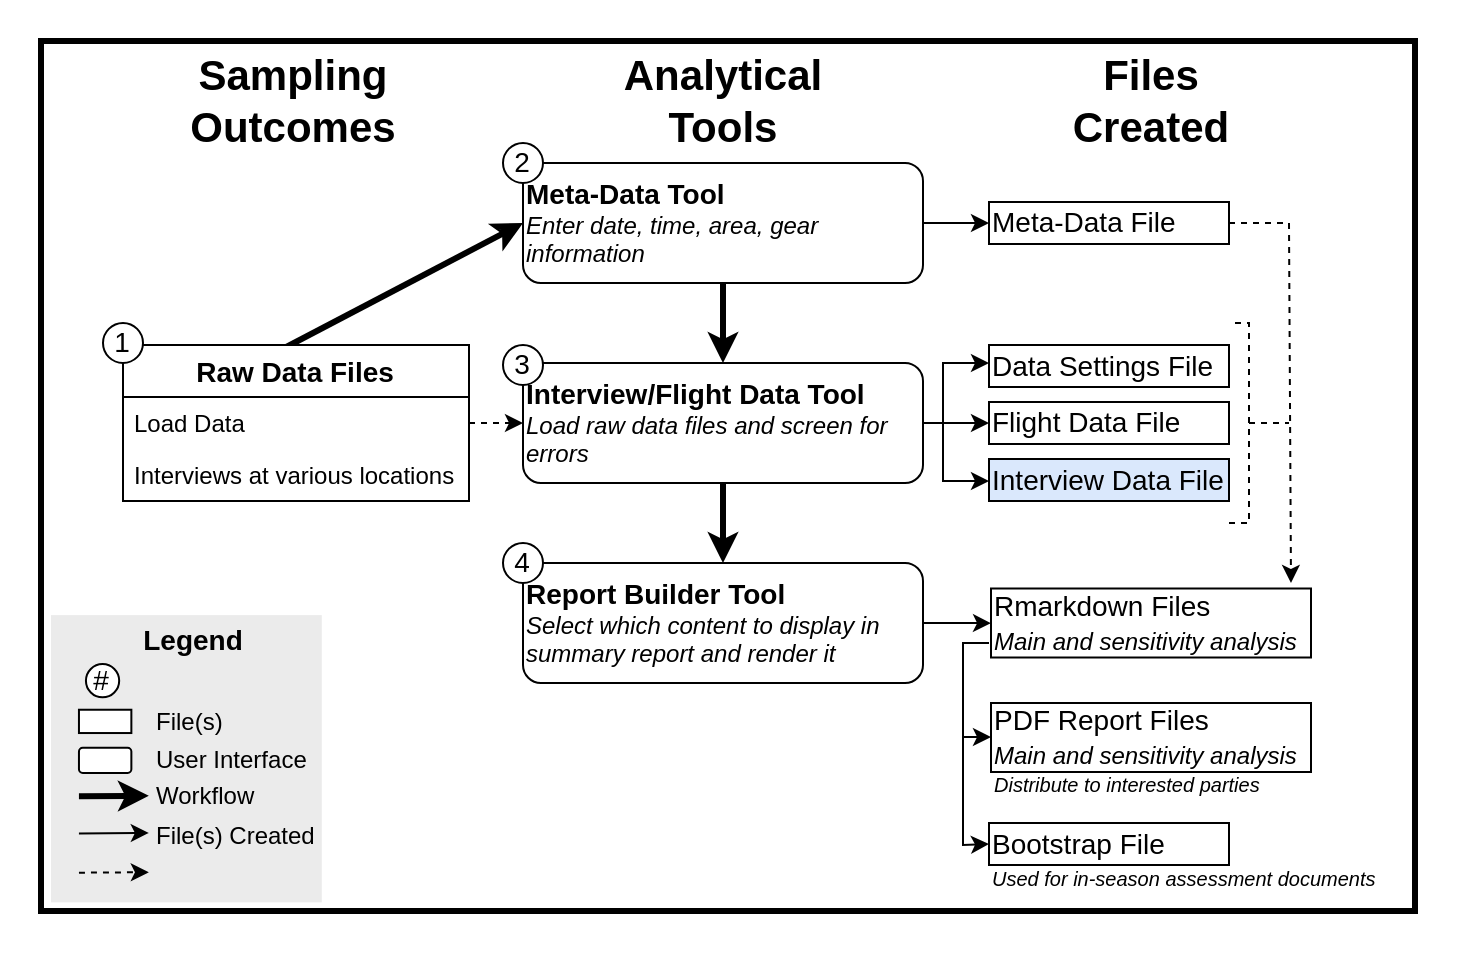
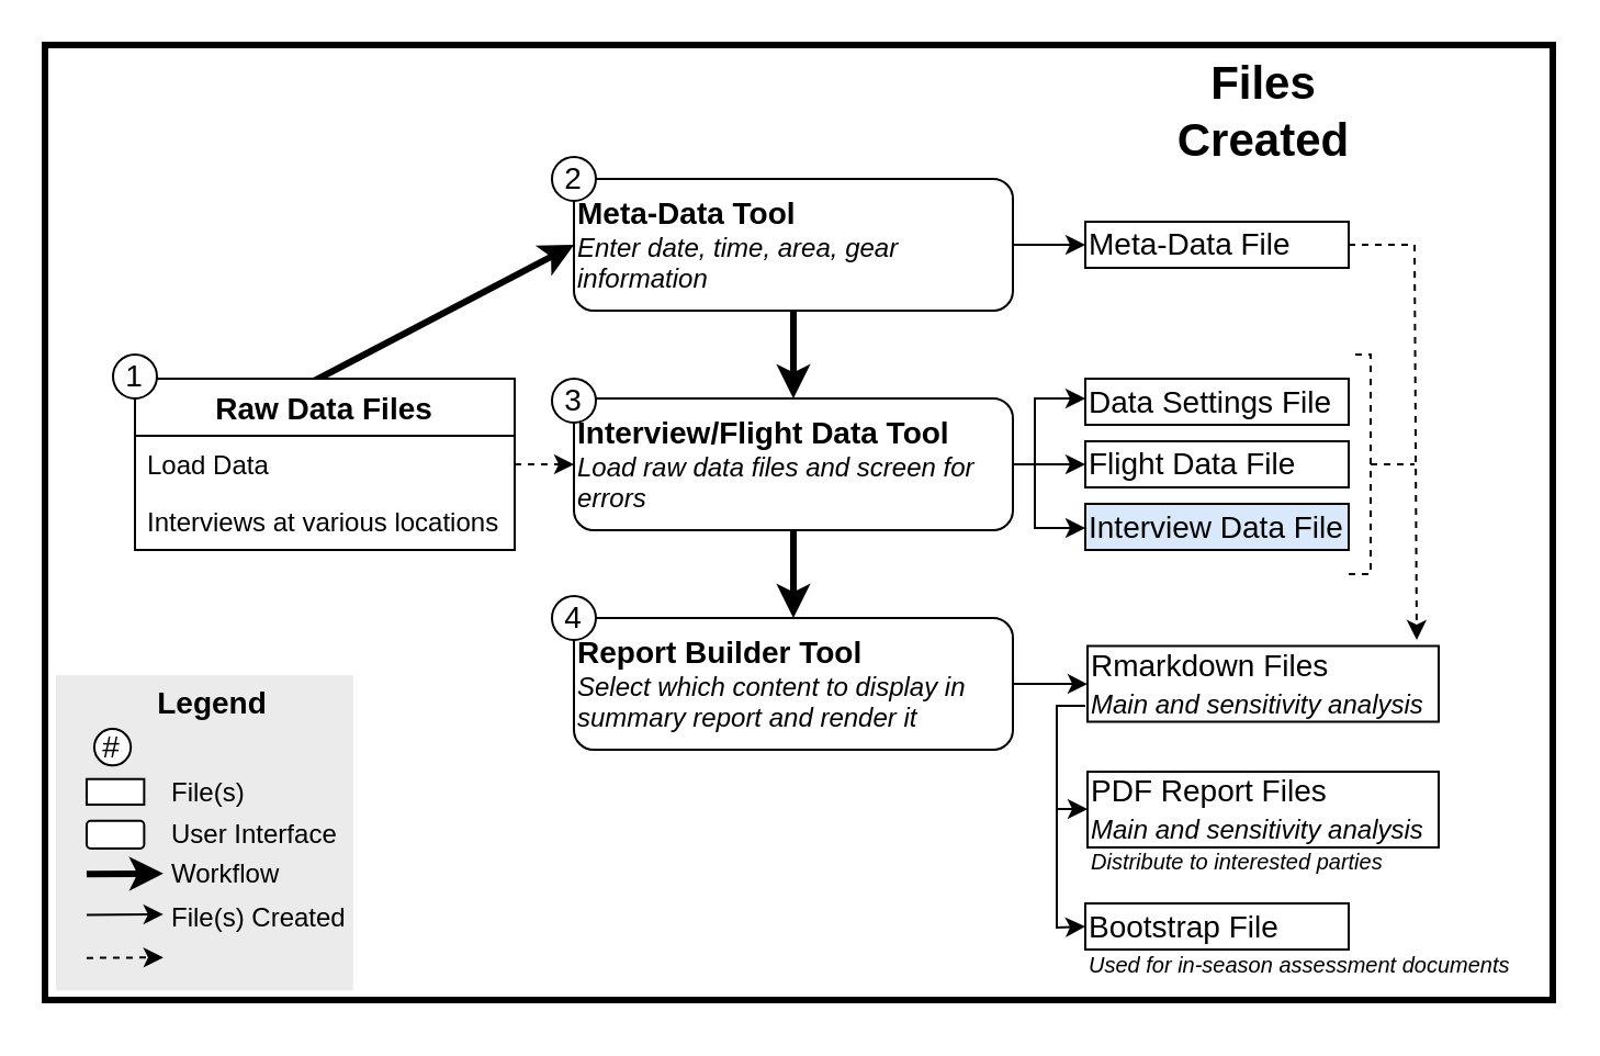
- <mxCell id="45" value="&lt;font style=&quot;font-size: 21px;&quot;&gt;Sampling Outcomes&lt;/font&gt;" style="text;html=1;strokeColor=none;fillColor=none;align=center;verticalAlign=middle;whiteSpace=wrap;rounded=0;fontSize=21;fontStyle=1" vertex="1" parent="1"><mxGeometry x="69.75" y="23" width="152.5" height="54" as="geometry" /></mxCell>
- <mxCell id="46" value="&lt;font style=&quot;font-size: 21px&quot;&gt;Analytical Tools&lt;/font&gt;" style="text;html=1;strokeColor=none;fillColor=none;align=center;verticalAlign=middle;whiteSpace=wrap;rounded=0;fontSize=21;fontStyle=1" vertex="1" parent="1"><mxGeometry x="285" y="23" width="152.5" height="54" as="geometry" /></mxCell>
